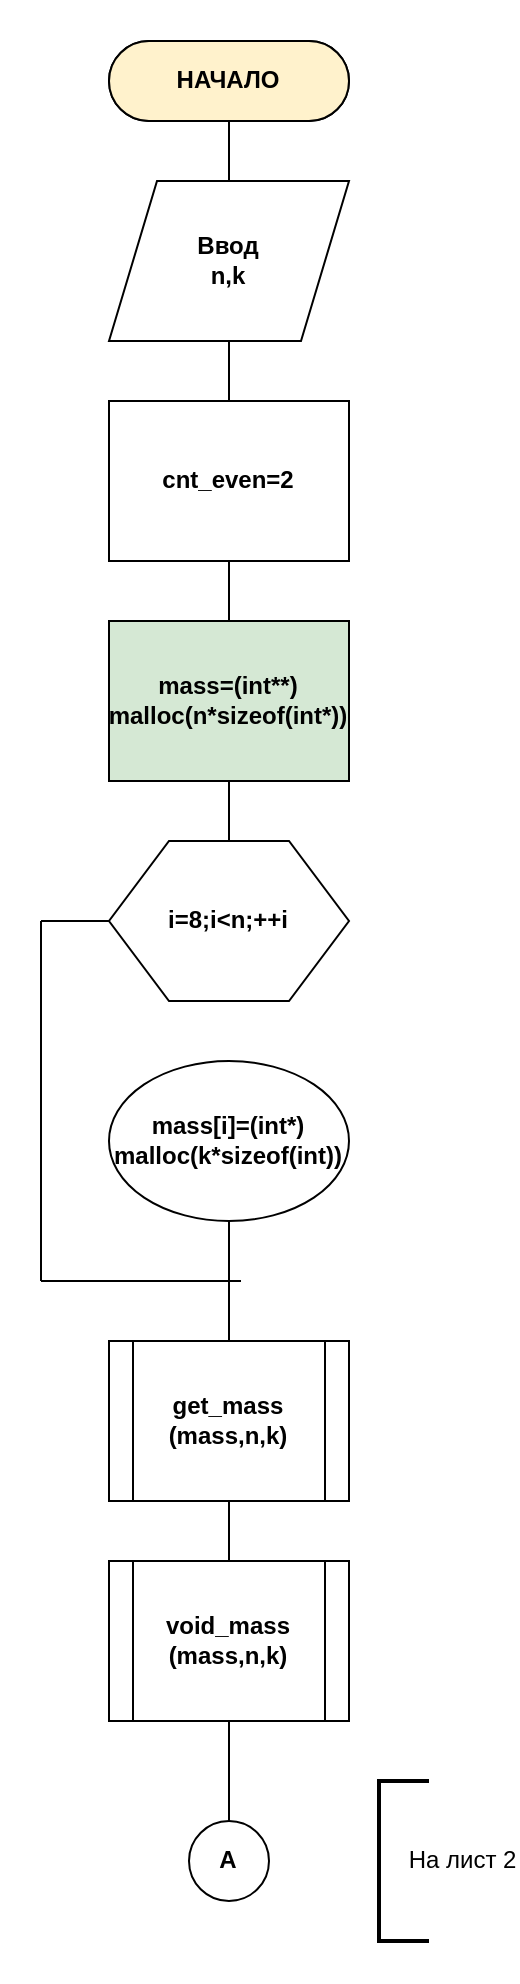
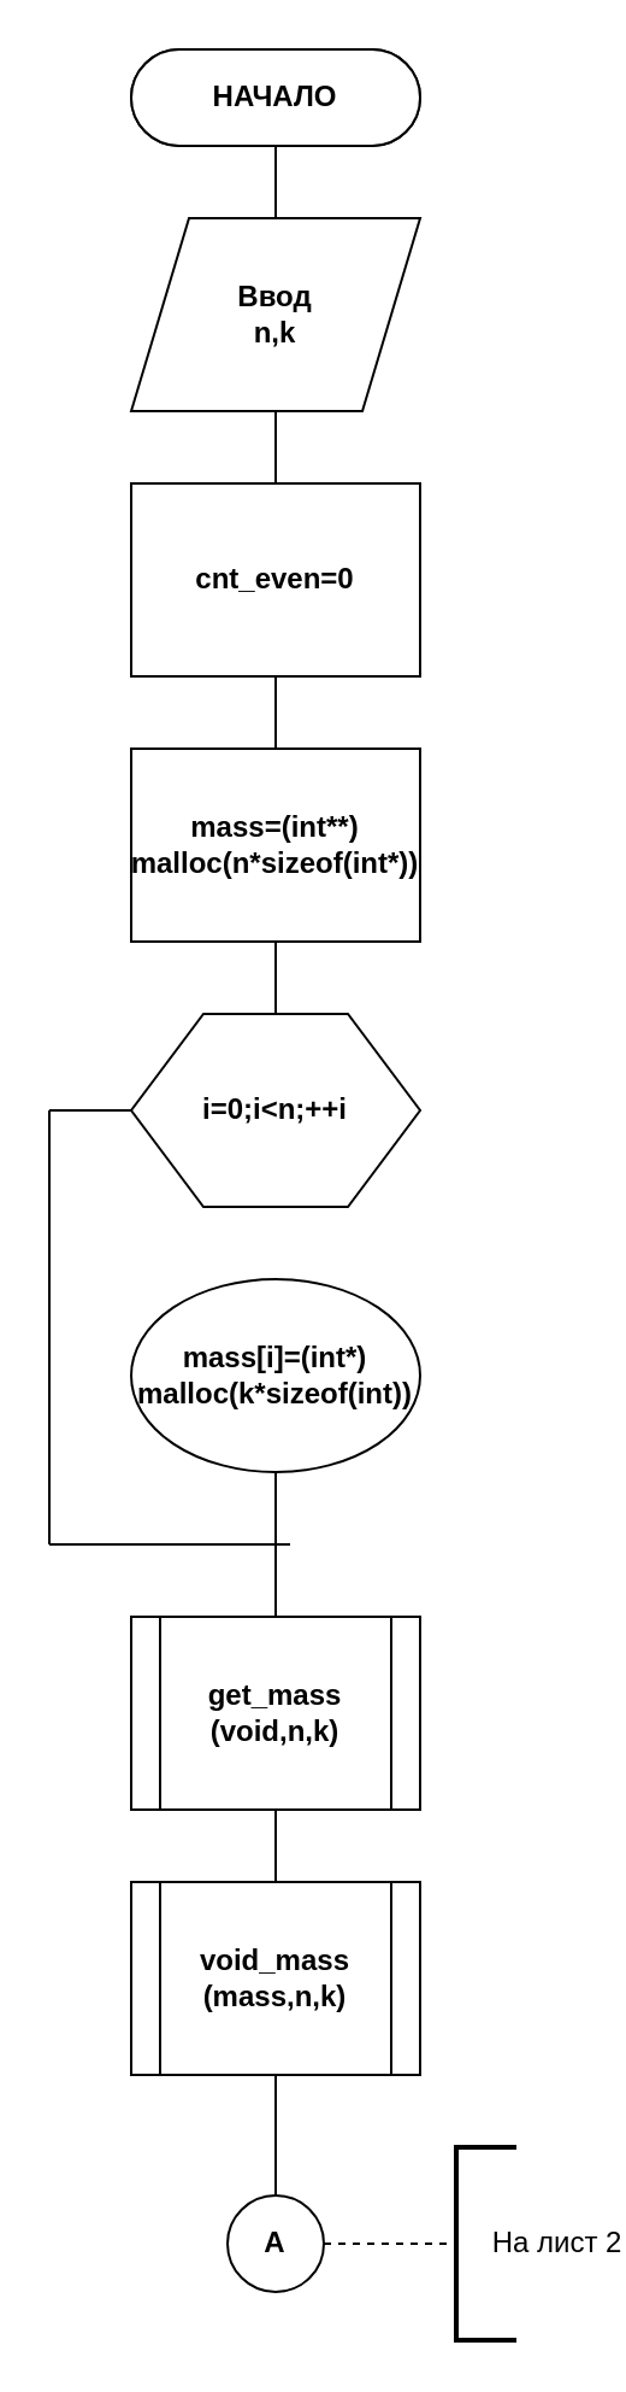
- <mxCell id="4" value="&lt;b&gt;НАЧАЛО&lt;/b&gt;" style="rounded=1;whiteSpace=wrap;html=1;arcSize=50;fillColor=#fff2cc;" vertex="1" parent="1"><mxGeometry x="54" y="20" width="120" height="40" as="geometry" /></mxCell>
+ <mxCell id="4" value="&lt;b&gt;НАЧАЛО&lt;/b&gt;" style="rounded=1;whiteSpace=wrap;html=1;arcSize=50;" vertex="1" parent="1"><mxGeometry x="54" y="20" width="120" height="40" as="geometry" /></mxCell>
- <mxCell id="24" value="&lt;b&gt;cnt_even=2&lt;/b&gt;" style="rounded=0;whiteSpace=wrap;html=1;" vertex="1" parent="1"><mxGeometry x="54" y="200" width="120" height="80" as="geometry" /></mxCell>
+ <mxCell id="24" value="&lt;b&gt;cnt_even=0&lt;/b&gt;" style="rounded=0;whiteSpace=wrap;html=1;" vertex="1" parent="1"><mxGeometry x="54" y="200" width="120" height="80" as="geometry" /></mxCell>
- <mxCell id="7" value="&lt;div&gt;&lt;b&gt;mass=(int**)&lt;/b&gt;&lt;/div&gt;&lt;div&gt;&lt;b&gt;malloc(n*sizeof(int*))&lt;/b&gt;&lt;/div&gt;" style="rounded=0;whiteSpace=wrap;html=1;fillColor=#d5e8d4;" vertex="1" parent="1"><mxGeometry x="54" y="310" width="120" height="80" as="geometry" /></mxCell>
+ <mxCell id="7" value="&lt;div&gt;&lt;b&gt;mass=(int**)&lt;/b&gt;&lt;/div&gt;&lt;div&gt;&lt;b&gt;malloc(n*sizeof(int*))&lt;/b&gt;&lt;/div&gt;" style="rounded=0;whiteSpace=wrap;html=1;" vertex="1" parent="1"><mxGeometry x="54" y="310" width="120" height="80" as="geometry" /></mxCell>
- <mxCell id="10" value="&lt;b&gt;i=8;i&amp;lt;n;++i&lt;/b&gt;" style="shape=hexagon;perimeter=hexagonPerimeter2;whiteSpace=wrap;html=1;" vertex="1" parent="1"><mxGeometry x="54" y="420" width="120" height="80" as="geometry" /></mxCell>
+ <mxCell id="10" value="&lt;b&gt;i=0;i&amp;lt;n;++i&lt;/b&gt;" style="shape=hexagon;perimeter=hexagonPerimeter2;whiteSpace=wrap;html=1;" vertex="1" parent="1"><mxGeometry x="54" y="420" width="120" height="80" as="geometry" /></mxCell>
- <mxCell id="16" value="&lt;div&gt;&lt;b&gt;get_mass&lt;/b&gt;&lt;/div&gt;&lt;div&gt;&lt;b&gt;(mass,n,k)&lt;/b&gt;&lt;/div&gt;" style="shape=process;whiteSpace=wrap;html=1;backgroundOutline=1;" vertex="1" parent="1"><mxGeometry x="54" y="670" width="120" height="80" as="geometry" /></mxCell>
+ <mxCell id="16" value="&lt;div&gt;&lt;b&gt;get_mass&lt;/b&gt;&lt;/div&gt;&lt;div&gt;&lt;b&gt;(void,n,k)&lt;/b&gt;&lt;/div&gt;" style="shape=process;whiteSpace=wrap;html=1;backgroundOutline=1;" vertex="1" parent="1"><mxGeometry x="54" y="670" width="120" height="80" as="geometry" /></mxCell>
+ <mxCell id="21" value="" style="endArrow=none;dashed=1;html=1;exitX=1;exitY=0.5;exitDx=0;exitDy=0;" edge="1" parent="1" source="20" target="22"><mxGeometry width="50" height="50" relative="1" as="geometry"><mxPoint x="230" y="800" as="sourcePoint" /><mxPoint x="200" y="930" as="targetPoint" /></mxGeometry></mxCell>
